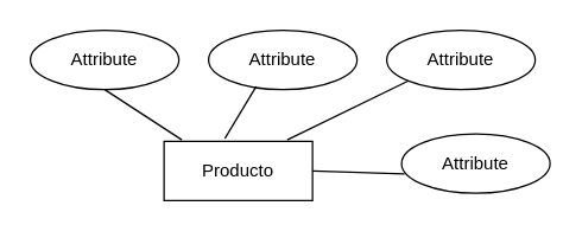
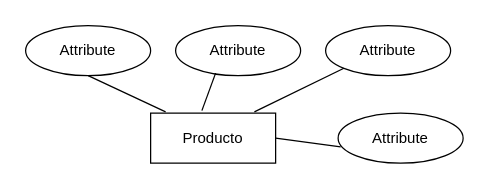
- <mxCell id="2" value="Producto" style="whiteSpace=wrap;html=1;align=center;" vertex="1" parent="1"><mxGeometry x="110" y="95" width="100" height="40" as="geometry" /></mxCell>
+ <mxCell id="2" value="Producto" style="whiteSpace=wrap;html=1;align=center;" vertex="1" parent="1"><mxGeometry x="120" y="90" width="100" height="40" as="geometry" /></mxCell>
